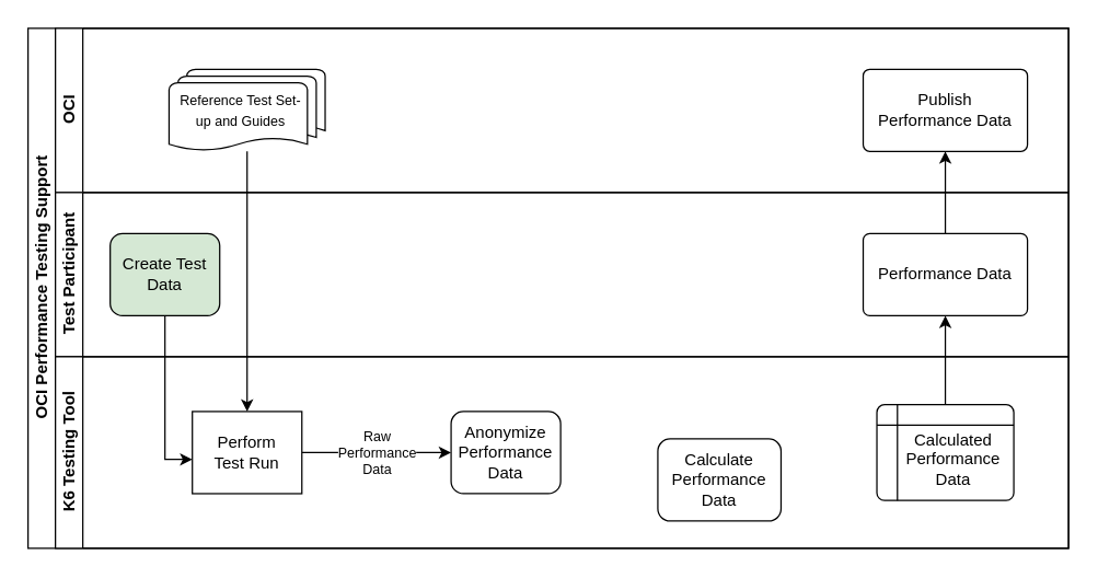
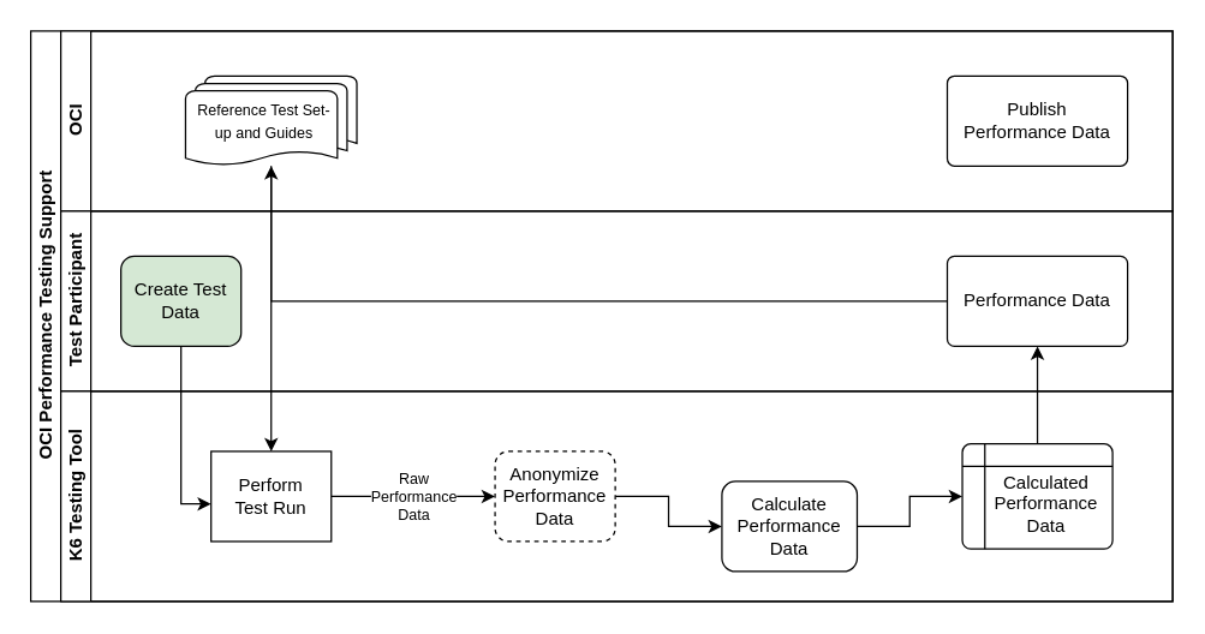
- <mxCell id="20" value="" style="edgeStyle=orthogonalEdgeStyle;rounded=0;orthogonalLoop=1;jettySize=auto;html=1;" edge="1" parent="2" source="8" target="5"><mxGeometry relative="1" as="geometry" /></mxCell>
+ <mxCell id="20" value="" style="edgeStyle=orthogonalEdgeStyle;rounded=0;orthogonalLoop=1;jettySize=auto;html=1;" edge="1" parent="2" source="8" target="4"><mxGeometry relative="1" as="geometry" /></mxCell>
- <mxCell id="13" value="Anonymize Performance Data" style="rounded=1;whiteSpace=wrap;html=1;fontFamily=Helvetica;fontSize=12;fontColor=#000000;align=center;" vertex="1" parent="9"><mxGeometry x="289" y="40" width="80" height="60" as="geometry" /></mxCell>
+ <mxCell id="13" value="Anonymize Performance Data" style="rounded=1;whiteSpace=wrap;html=1;fontFamily=Helvetica;fontSize=12;fontColor=#000000;align=center;dashed=1;" vertex="1" parent="9"><mxGeometry x="289" y="40" width="80" height="60" as="geometry" /></mxCell>
+ <mxCell id="12" value="" style="edgeStyle=orthogonalEdgeStyle;rounded=0;orthogonalLoop=1;jettySize=auto;html=1;" edge="1" parent="9" source="13" target="15"><mxGeometry relative="1" as="geometry" /></mxCell>
+ <mxCell id="14" value="" style="edgeStyle=orthogonalEdgeStyle;rounded=0;orthogonalLoop=1;jettySize=auto;html=1;" edge="1" parent="9" source="15" target="16"><mxGeometry relative="1" as="geometry" /></mxCell>
